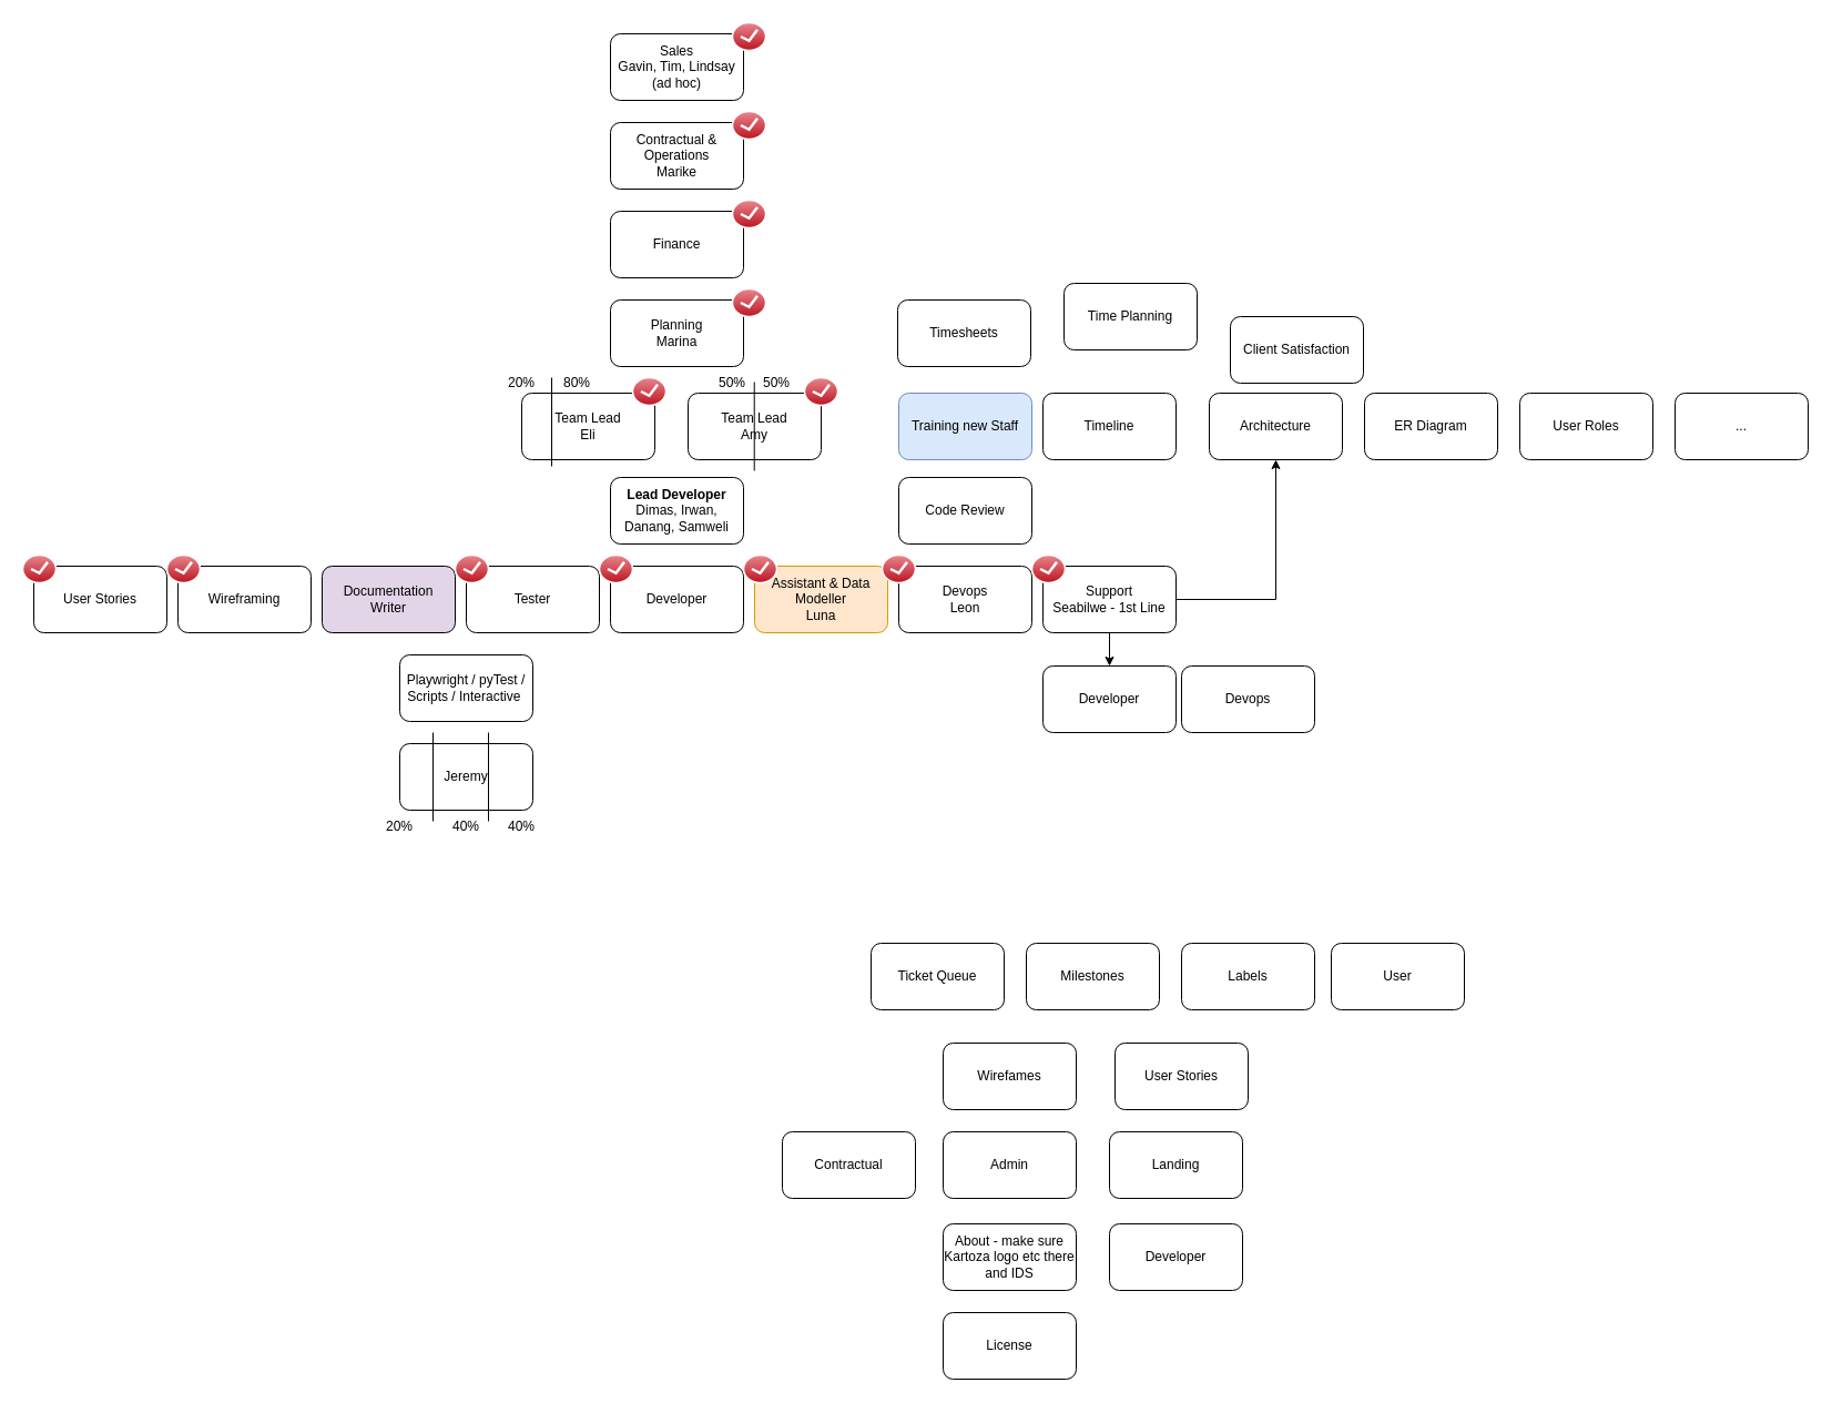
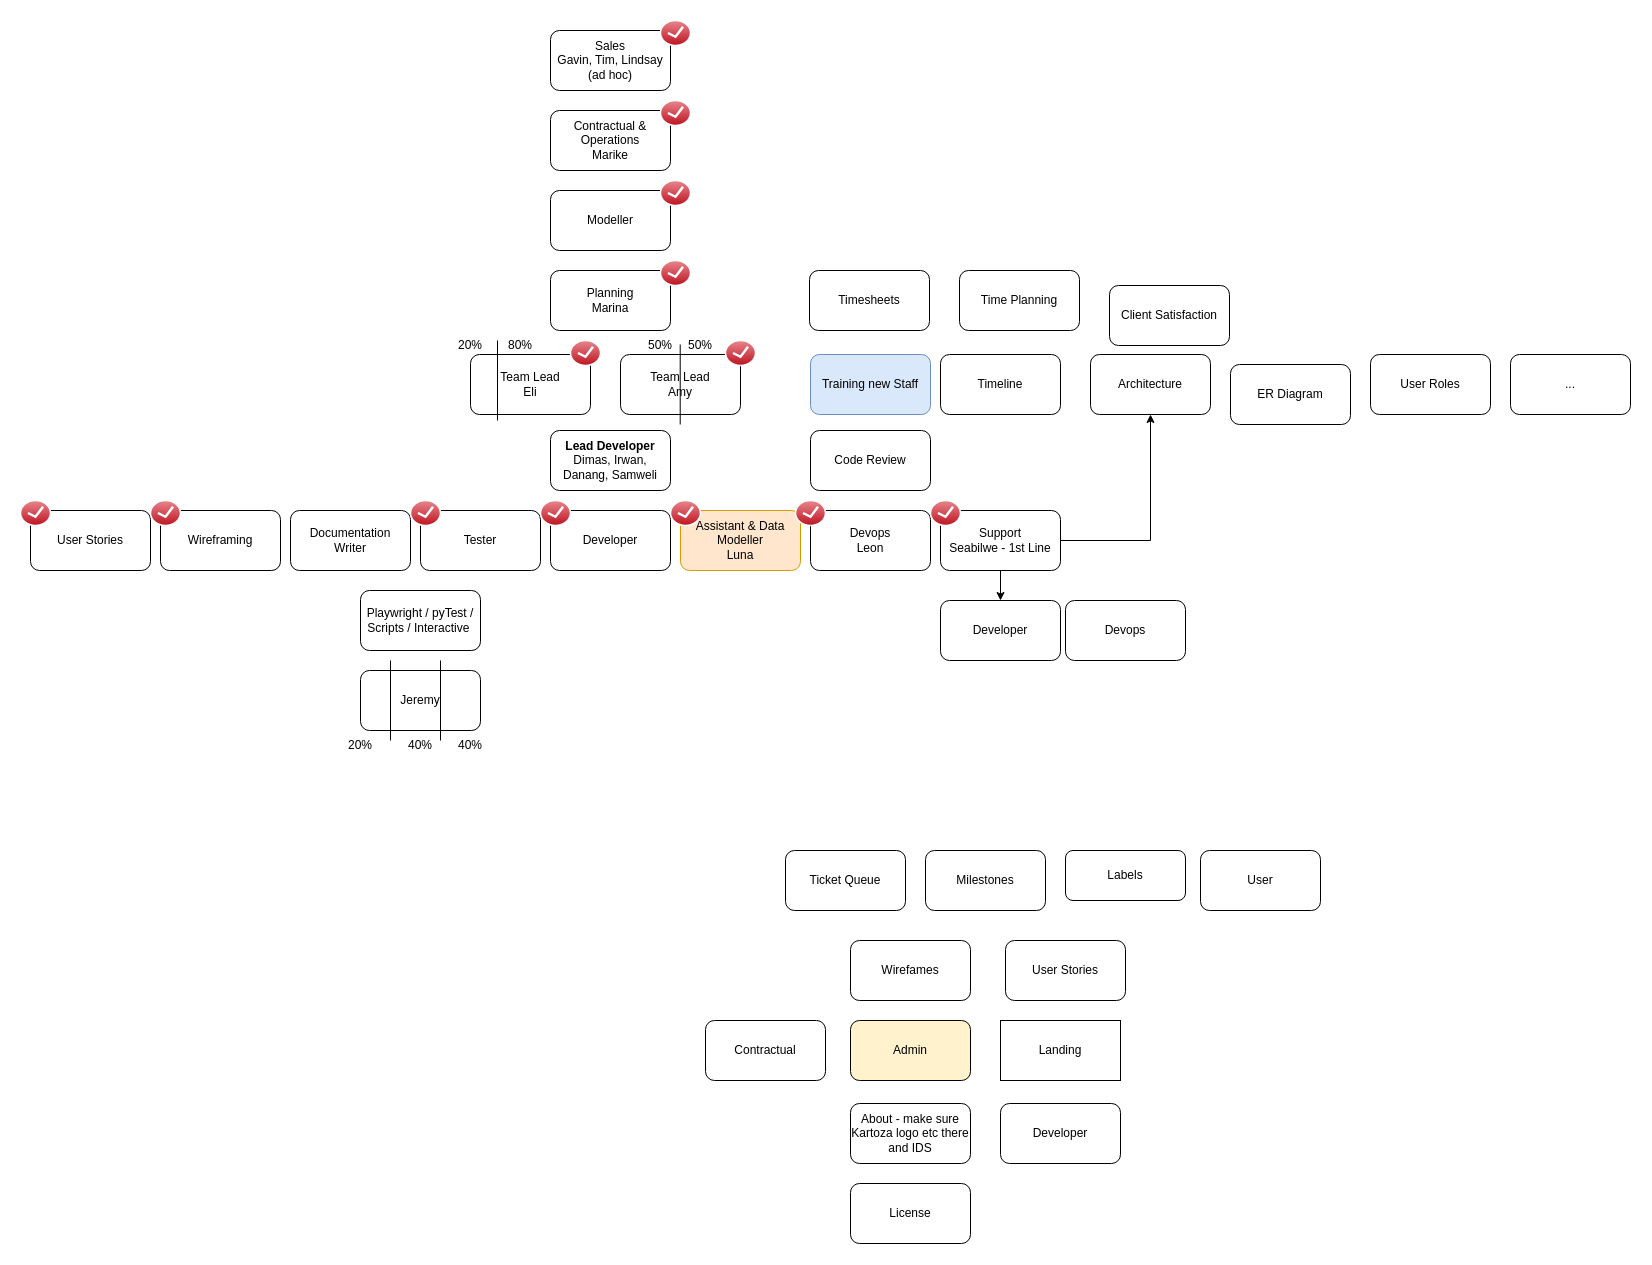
- <mxCell id="4" value="Finance" style="rounded=1;whiteSpace=wrap;html=1;" parent="1" vertex="1"><mxGeometry x="550" y="190" width="120" height="60" as="geometry" /></mxCell>
+ <mxCell id="4" value="Modeller" style="rounded=1;whiteSpace=wrap;html=1;" parent="1" vertex="1"><mxGeometry x="550" y="190" width="120" height="60" as="geometry" /></mxCell>
- <mxCell id="30" value="Time Planning" style="rounded=1;whiteSpace=wrap;html=1;" parent="1" vertex="1"><mxGeometry x="959" y="255" width="120" height="60" as="geometry" /></mxCell>
+ <mxCell id="30" value="Time Planning" style="rounded=1;whiteSpace=wrap;html=1;" parent="1" vertex="1"><mxGeometry x="959" y="270" width="120" height="60" as="geometry" /></mxCell>
- <mxCell id="12" value="ER Diagram" style="rounded=1;whiteSpace=wrap;html=1;" parent="1" vertex="1"><mxGeometry x="1230" y="354" width="120" height="60" as="geometry" /></mxCell>
+ <mxCell id="12" value="ER Diagram" style="rounded=1;whiteSpace=wrap;html=1;" parent="1" vertex="1"><mxGeometry x="1230" y="364" width="120" height="60" as="geometry" /></mxCell>
- <mxCell id="32" value="Documentation&lt;br&gt;Writer" style="rounded=1;whiteSpace=wrap;html=1;fillColor=#e1d5e7;" parent="1" vertex="1"><mxGeometry x="290" y="510" width="120" height="60" as="geometry" /></mxCell>
+ <mxCell id="32" value="Documentation&lt;br&gt;Writer" style="rounded=1;whiteSpace=wrap;html=1;" parent="1" vertex="1"><mxGeometry x="290" y="510" width="120" height="60" as="geometry" /></mxCell>
- <mxCell id="18" value="Labels" style="rounded=1;whiteSpace=wrap;html=1;" parent="1" vertex="1"><mxGeometry x="1065" y="850" width="120" height="60" as="geometry" /></mxCell>
+ <mxCell id="18" value="Labels" style="rounded=1;whiteSpace=wrap;html=1;" parent="1" vertex="1"><mxGeometry x="1065" y="850" width="120" height="50" as="geometry" /></mxCell>
- <mxCell id="23" value="Admin" style="rounded=1;whiteSpace=wrap;html=1;" parent="1" vertex="1"><mxGeometry x="850" y="1020" width="120" height="60" as="geometry" /></mxCell>
+ <mxCell id="23" value="Admin" style="rounded=1;whiteSpace=wrap;html=1;fillColor=#fff2cc;" parent="1" vertex="1"><mxGeometry x="850" y="1020" width="120" height="60" as="geometry" /></mxCell>
- <mxCell id="27" value="Landing" style="rounded=1;whiteSpace=wrap;html=1;" parent="1" vertex="1"><mxGeometry x="1000" y="1020" width="120" height="60" as="geometry" /></mxCell>
+ <mxCell id="27" value="Landing" style="whiteSpace=wrap;html=1;rounded=0;" parent="1" vertex="1"><mxGeometry x="1000" y="1020" width="120" height="60" as="geometry" /></mxCell>
